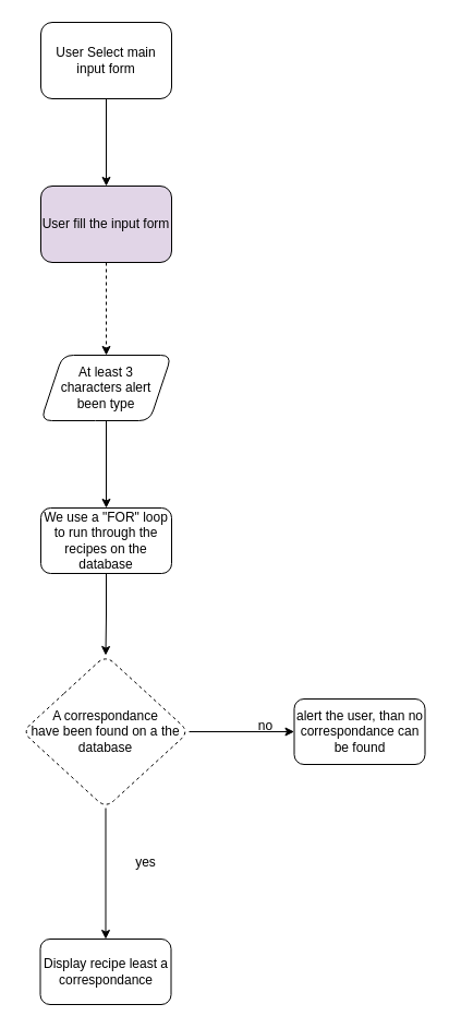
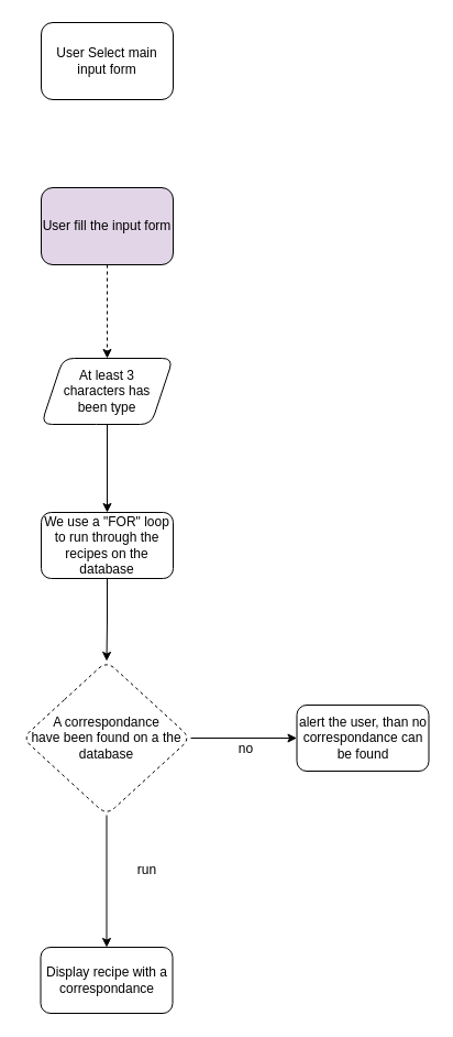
- <mxCell id="2" value="" style="edgeStyle=orthogonalEdgeStyle;rounded=0;orthogonalLoop=1;jettySize=auto;html=1;" edge="1" parent="1" source="3" target="5"><mxGeometry relative="1" as="geometry" /></mxCell>
- <mxCell id="7" value="At least 3&lt;br&gt;characters alert&lt;br&gt;been type" style="shape=parallelogram;perimeter=parallelogramPerimeter;whiteSpace=wrap;html=1;fixedSize=1;rounded=1;" vertex="1" parent="1"><mxGeometry x="37" y="325" width="120" height="60" as="geometry" /></mxCell>
+ <mxCell id="7" value="At least 3&lt;br&gt;characters has&lt;br&gt;been type" style="shape=parallelogram;perimeter=parallelogramPerimeter;whiteSpace=wrap;html=1;fixedSize=1;rounded=1;" vertex="1" parent="1"><mxGeometry x="37" y="325" width="120" height="60" as="geometry" /></mxCell>
- <mxCell id="16" value="no" style="text;html=1;align=center;verticalAlign=middle;resizable=0;points=[];autosize=1;strokeColor=none;fillColor=none;" vertex="1" parent="1"><mxGeometry x="228" y="655" width="30" height="20" as="geometry" /></mxCell>
+ <mxCell id="16" value="no" style="text;html=1;align=center;verticalAlign=middle;resizable=0;points=[];autosize=1;strokeColor=none;fillColor=none;" vertex="1" parent="1"><mxGeometry x="208" y="670" width="30" height="20" as="geometry" /></mxCell>
- <mxCell id="14" value="yes" style="text;html=1;align=center;verticalAlign=middle;resizable=0;points=[];autosize=1;strokeColor=none;fillColor=none;" vertex="1" parent="1"><mxGeometry x="118" y="780" width="30" height="20" as="geometry" /></mxCell>
+ <mxCell id="14" value="run" style="text;html=1;align=center;verticalAlign=middle;resizable=0;points=[];autosize=1;strokeColor=none;fillColor=none;" vertex="1" parent="1"><mxGeometry x="118" y="780" width="30" height="20" as="geometry" /></mxCell>
- <mxCell id="13" value="Display recipe least a correspondance" style="whiteSpace=wrap;html=1;rounded=1;" vertex="1" parent="1"><mxGeometry x="36.5" y="860" width="120" height="60" as="geometry" /></mxCell>
+ <mxCell id="13" value="Display recipe with a correspondance" style="whiteSpace=wrap;html=1;rounded=1;" vertex="1" parent="1"><mxGeometry x="36.5" y="860" width="120" height="60" as="geometry" /></mxCell>
